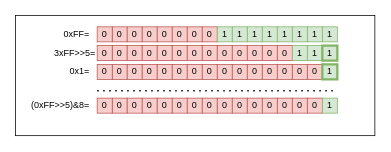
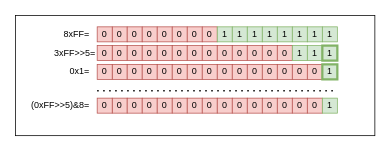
- <mxCell id="19" value="0xFF=" style="text;html=1;strokeColor=none;fillColor=none;align=right;verticalAlign=middle;whiteSpace=wrap;rounded=0;" vertex="1" parent="1"><mxGeometry x="81" y="30" width="40" height="30" as="geometry" /></mxCell>
+ <mxCell id="19" value="8xFF=" style="text;html=1;strokeColor=none;fillColor=none;align=right;verticalAlign=middle;whiteSpace=wrap;rounded=0;" vertex="1" parent="1"><mxGeometry x="81" y="30" width="40" height="30" as="geometry" /></mxCell>
